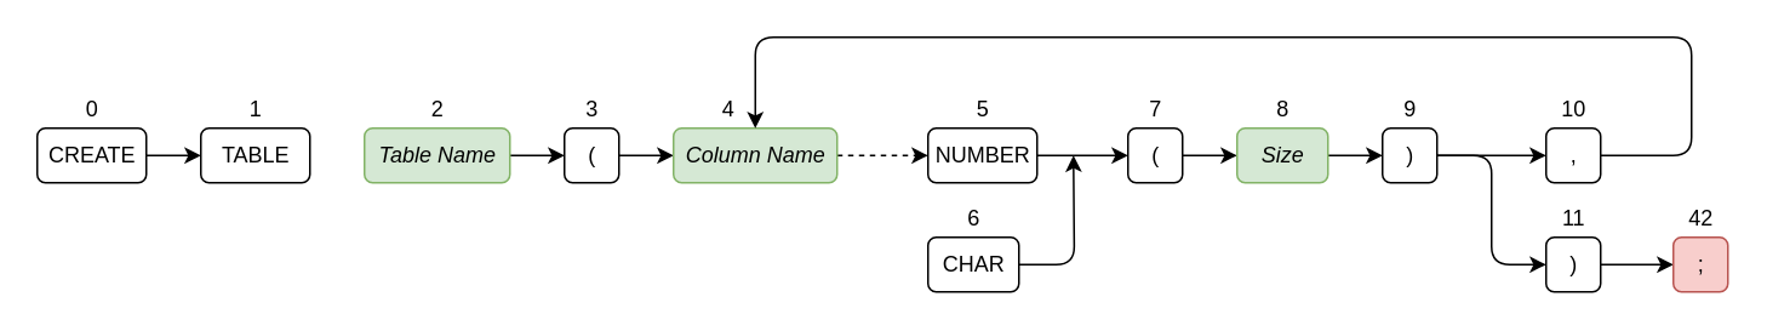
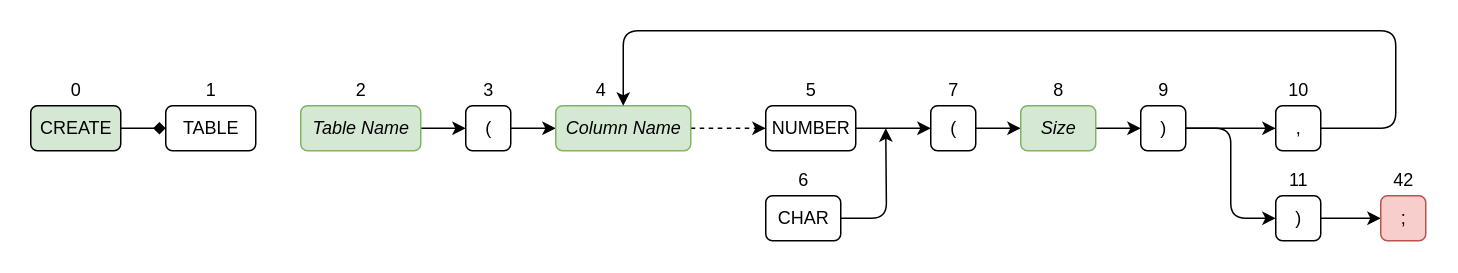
- <mxCell id="3" value="CREATE" style="html=1;rounded=1;" parent="1" vertex="1"><mxGeometry x="20" y="70" width="60" height="30" as="geometry" /></mxCell>
+ <mxCell id="3" value="CREATE" style="html=1;rounded=1;fillColor=#d5e8d4;" parent="1" vertex="1"><mxGeometry x="20" y="70" width="60" height="30" as="geometry" /></mxCell>
- <mxCell id="2" style="edgeStyle=orthogonalEdgeStyle;orthogonalLoop=1;jettySize=auto;html=1;exitX=1;exitY=0.5;exitDx=0;exitDy=0;entryX=0;entryY=0.5;entryDx=0;entryDy=0;" parent="1" source="3" target="5" edge="1"><mxGeometry relative="1" as="geometry" /></mxCell>
+ <mxCell id="2" style="edgeStyle=orthogonalEdgeStyle;orthogonalLoop=1;jettySize=auto;html=1;exitX=1;exitY=0.5;exitDx=0;exitDy=0;entryX=0;entryY=0.5;entryDx=0;entryDy=0;endArrow=diamond;" parent="1" source="3" target="5" edge="1"><mxGeometry relative="1" as="geometry" /></mxCell>
